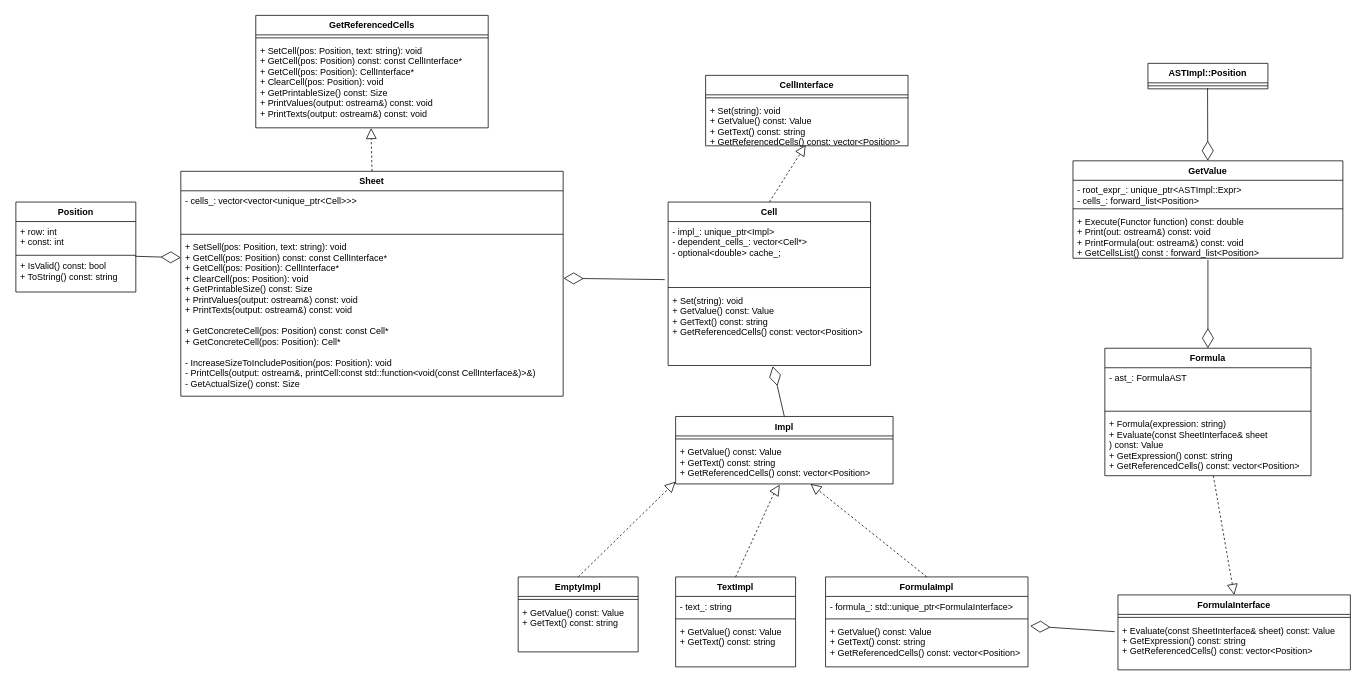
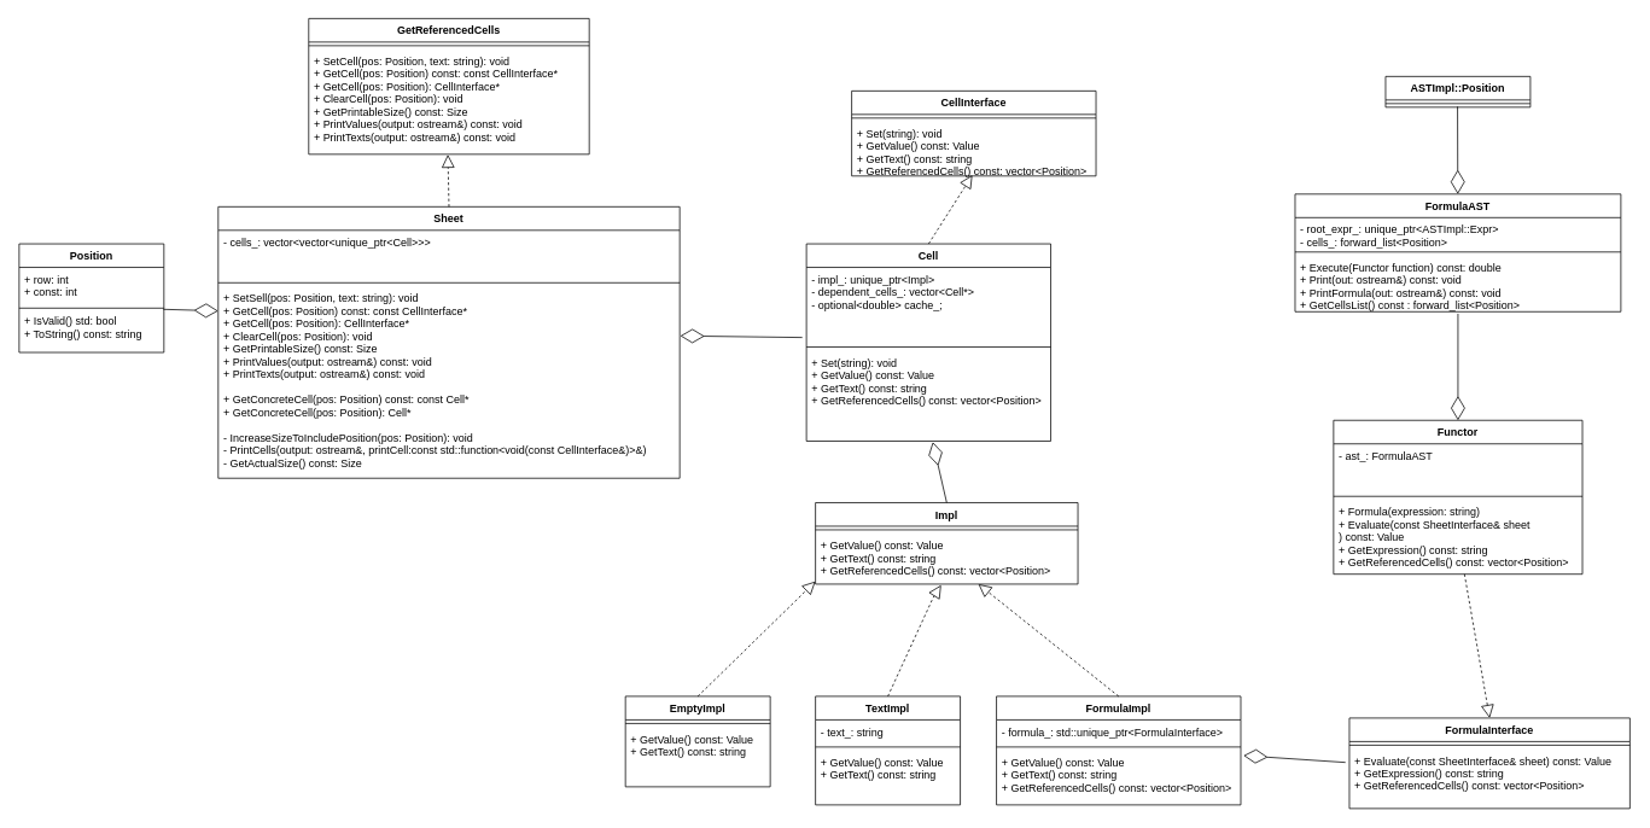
- <mxCell id="50" value="GetValue" style="swimlane;fontStyle=1;align=center;verticalAlign=top;childLayout=stackLayout;horizontal=1;startSize=26;horizontalStack=0;resizeParent=1;resizeParentMax=0;resizeLast=0;collapsible=1;marginBottom=0;" parent="1" vertex="1"><mxGeometry x="1430" y="214" width="360" height="130" as="geometry" /></mxCell>
+ <mxCell id="50" value="FormulaAST" style="swimlane;fontStyle=1;align=center;verticalAlign=top;childLayout=stackLayout;horizontal=1;startSize=26;horizontalStack=0;resizeParent=1;resizeParentMax=0;resizeLast=0;collapsible=1;marginBottom=0;" parent="1" vertex="1"><mxGeometry x="1430" y="214" width="360" height="130" as="geometry" /></mxCell>
- <mxCell id="14" value="+ IsValid() const: bool&#10;+ ToString() const: string&#10;" style="text;strokeColor=none;fillColor=none;align=left;verticalAlign=top;spacingLeft=4;spacingRight=4;overflow=hidden;rotatable=0;points=[[0,0.5],[1,0.5]];portConstraint=eastwest;" parent="11" vertex="1"><mxGeometry y="72" width="160" height="48" as="geometry" /></mxCell>
+ <mxCell id="14" value="+ IsValid() std: bool&#10;+ ToString() const: string&#10;" style="text;strokeColor=none;fillColor=none;align=left;verticalAlign=top;spacingLeft=4;spacingRight=4;overflow=hidden;rotatable=0;points=[[0,0.5],[1,0.5]];portConstraint=eastwest;" parent="11" vertex="1"><mxGeometry y="72" width="160" height="48" as="geometry" /></mxCell>
- <mxCell id="25" value="Formula" style="swimlane;fontStyle=1;align=center;verticalAlign=top;childLayout=stackLayout;horizontal=1;startSize=26;horizontalStack=0;resizeParent=1;resizeParentMax=0;resizeLast=0;collapsible=1;marginBottom=0;" parent="1" vertex="1"><mxGeometry x="1472.5" y="464" width="275" height="170" as="geometry" /></mxCell>
+ <mxCell id="25" value="Functor" style="swimlane;fontStyle=1;align=center;verticalAlign=top;childLayout=stackLayout;horizontal=1;startSize=26;horizontalStack=0;resizeParent=1;resizeParentMax=0;resizeLast=0;collapsible=1;marginBottom=0;" parent="1" vertex="1"><mxGeometry x="1472.5" y="464" width="275" height="170" as="geometry" /></mxCell>
